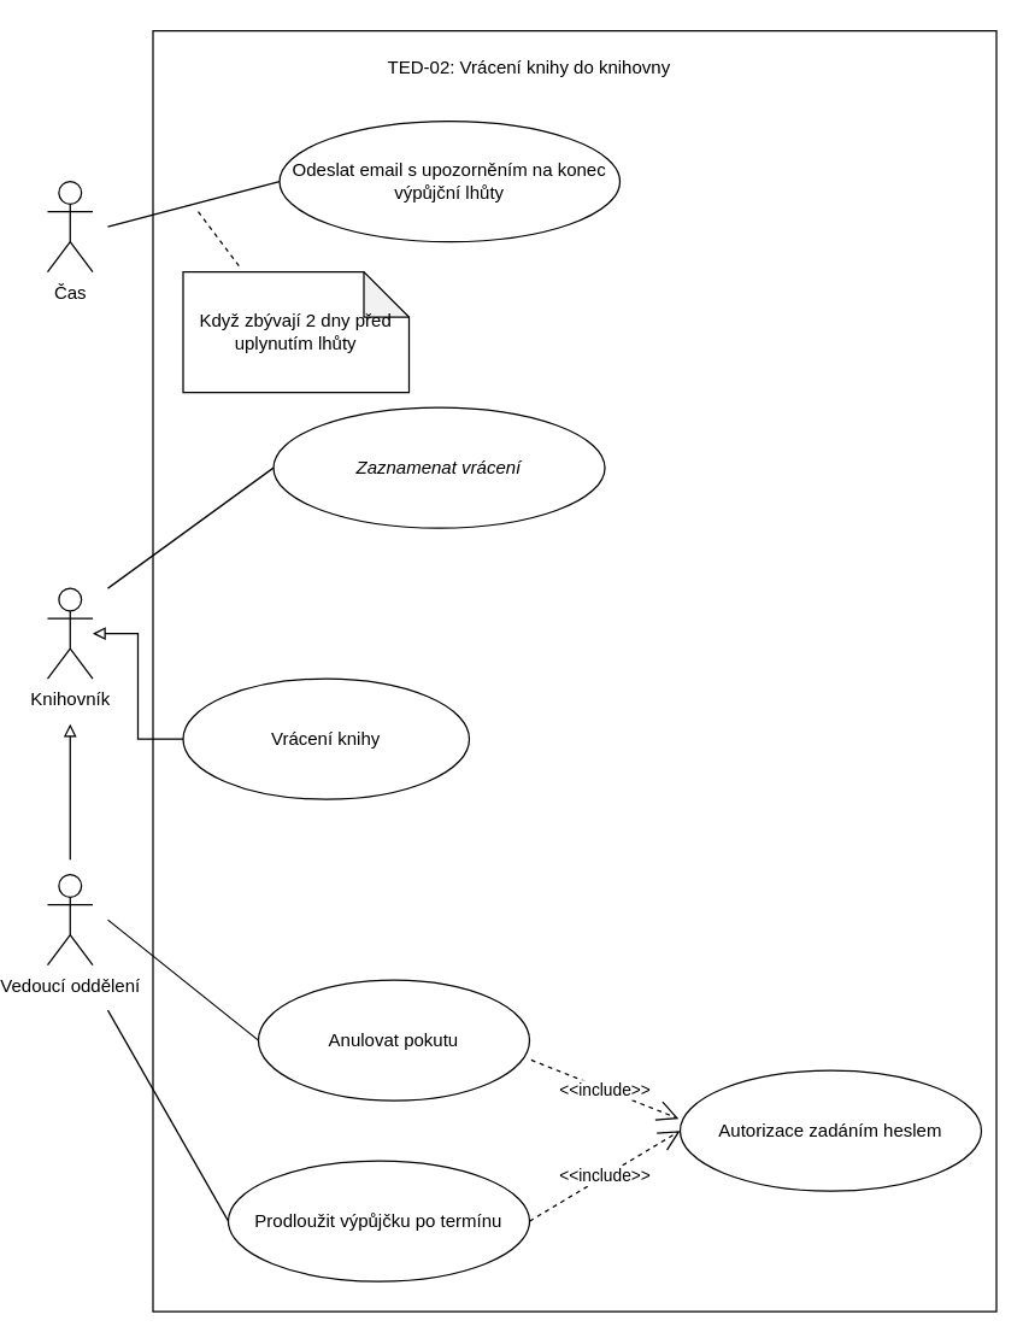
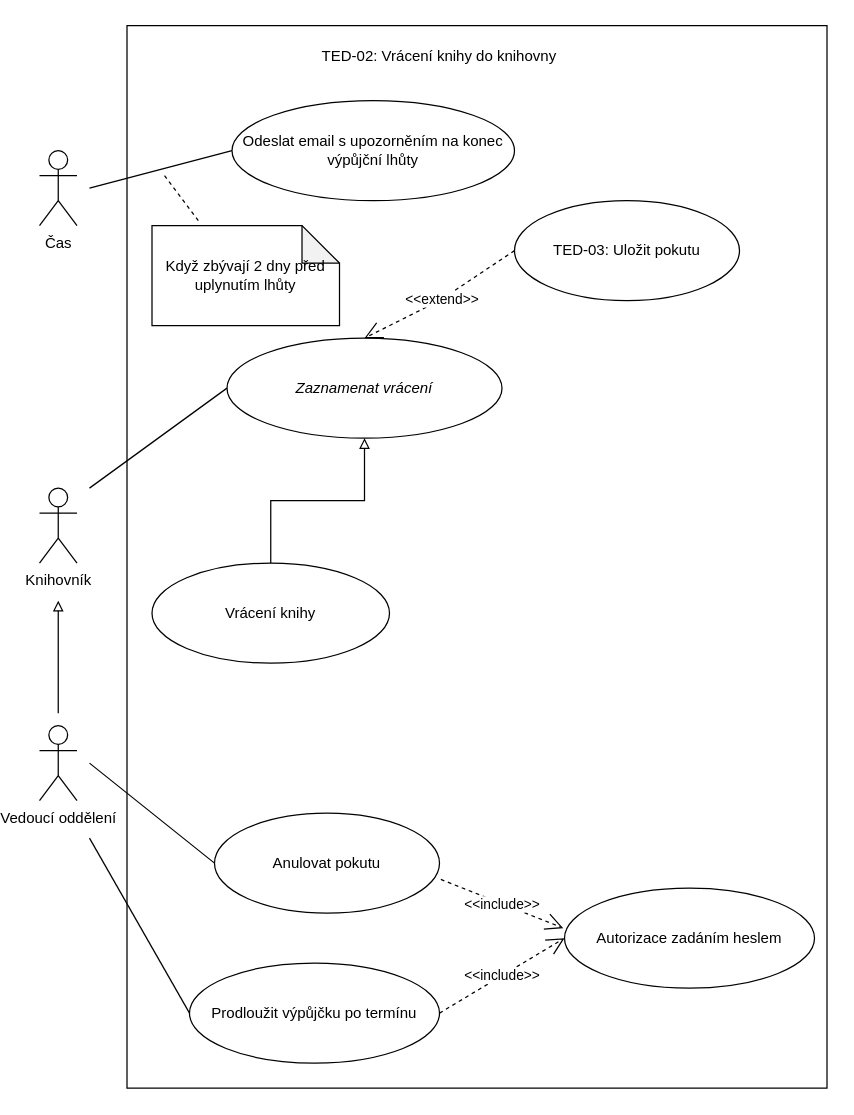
+ <mxCell id="7" value="TED-03: Uložit pokutu" style="ellipse;whiteSpace=wrap;html=1;" parent="1" vertex="1"><mxGeometry x="400" y="160" width="180" height="80" as="geometry" /></mxCell>
+ <mxCell id="8" value="&amp;lt;&amp;lt;extend&amp;gt;&amp;gt;" style="endArrow=open;endSize=12;dashed=1;html=1;rounded=0;entryX=0.5;entryY=0;entryDx=0;entryDy=0;exitX=0;exitY=0.5;exitDx=0;exitDy=0;" parent="1" source="7" target="3" edge="1"><mxGeometry width="160" relative="1" as="geometry"><mxPoint x="220" y="420" as="sourcePoint" /><mxPoint x="380" y="420" as="targetPoint" /><Array as="points"><mxPoint x="340" y="240" /></Array></mxGeometry></mxCell>
- <mxCell id="4" value="" style="edgeStyle=orthogonalEdgeStyle;rounded=0;orthogonalLoop=1;jettySize=auto;html=1;endArrow=block;endFill=0;" parent="1" source="5" target="2" edge="1"><mxGeometry relative="1" as="geometry" /></mxCell>
+ <mxCell id="4" value="" style="edgeStyle=orthogonalEdgeStyle;rounded=0;orthogonalLoop=1;jettySize=auto;html=1;endArrow=block;endFill=0;" parent="1" source="5" target="3" edge="1"><mxGeometry relative="1" as="geometry" /></mxCell>
